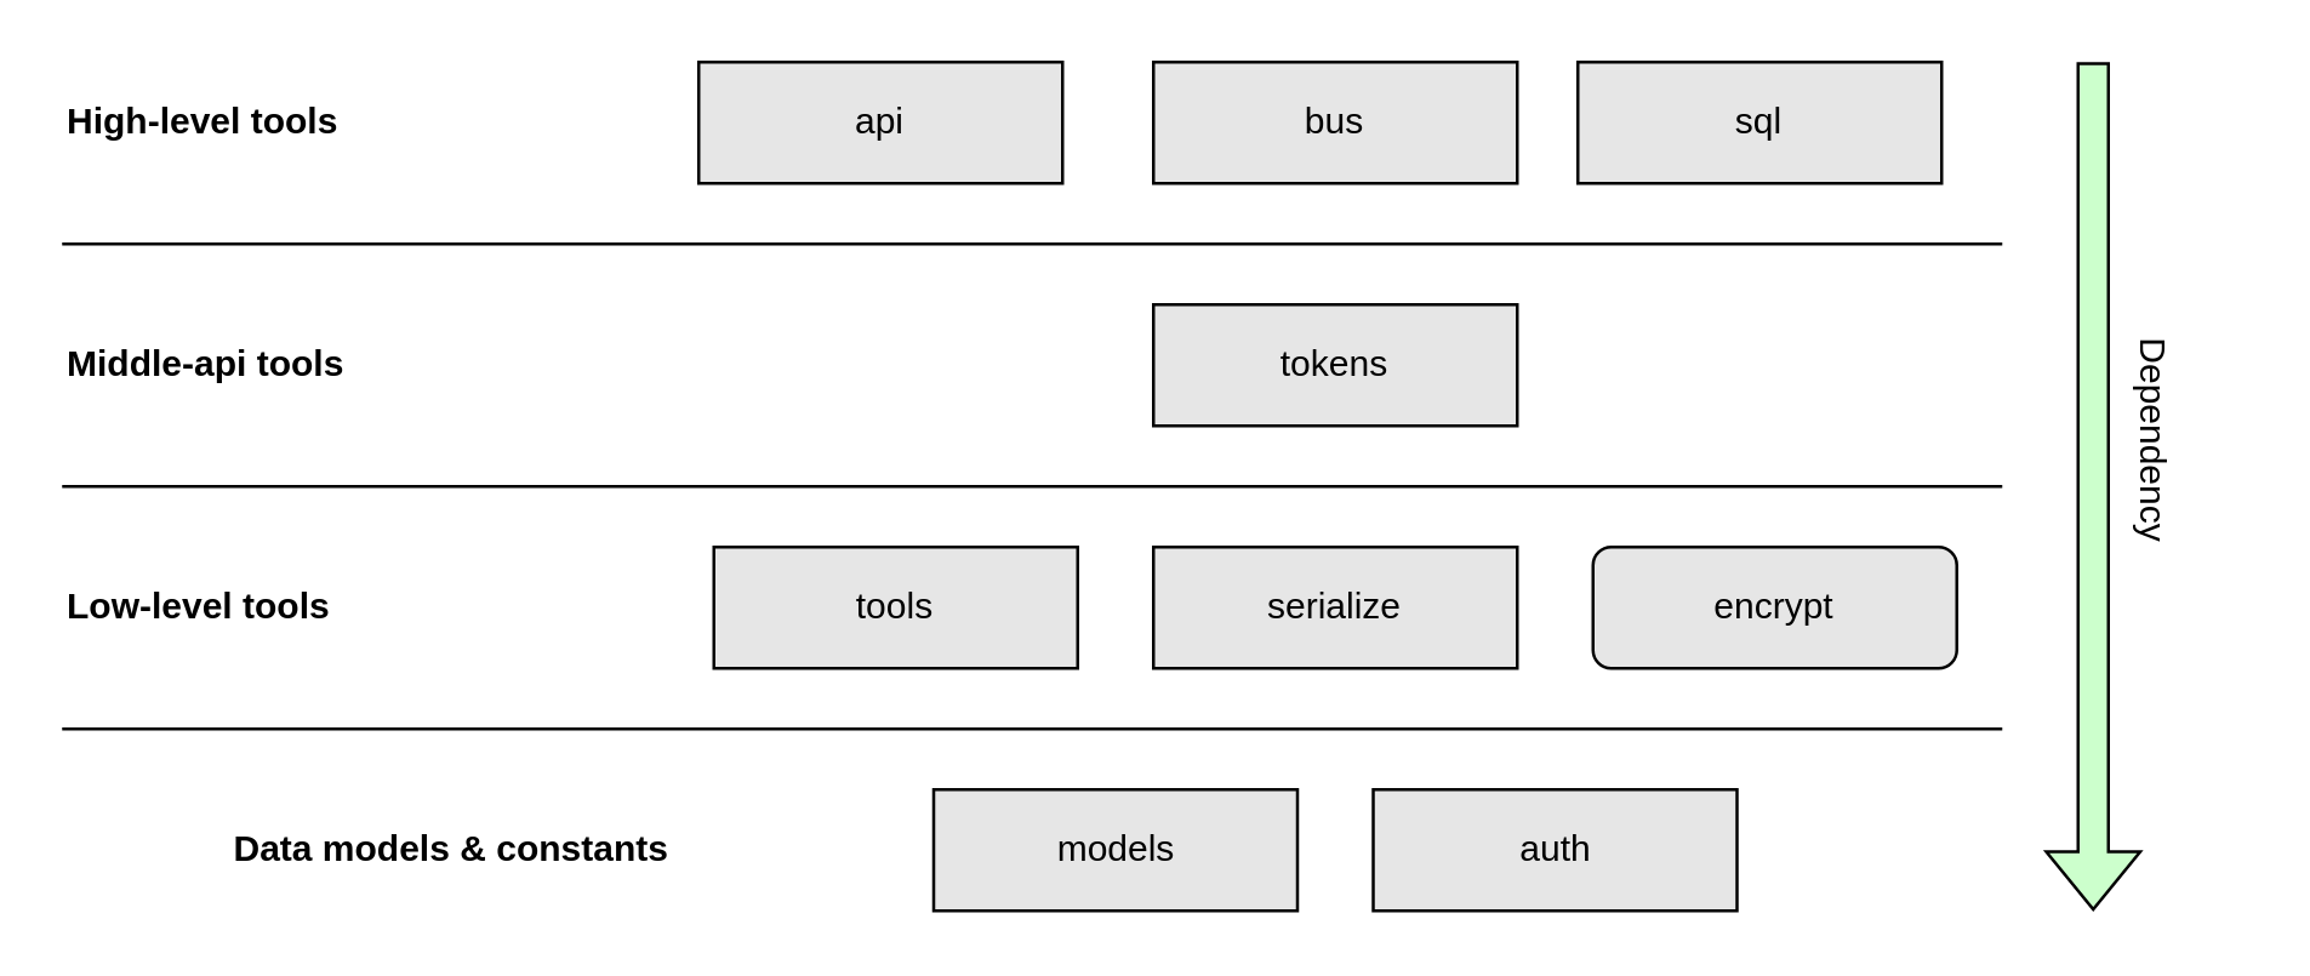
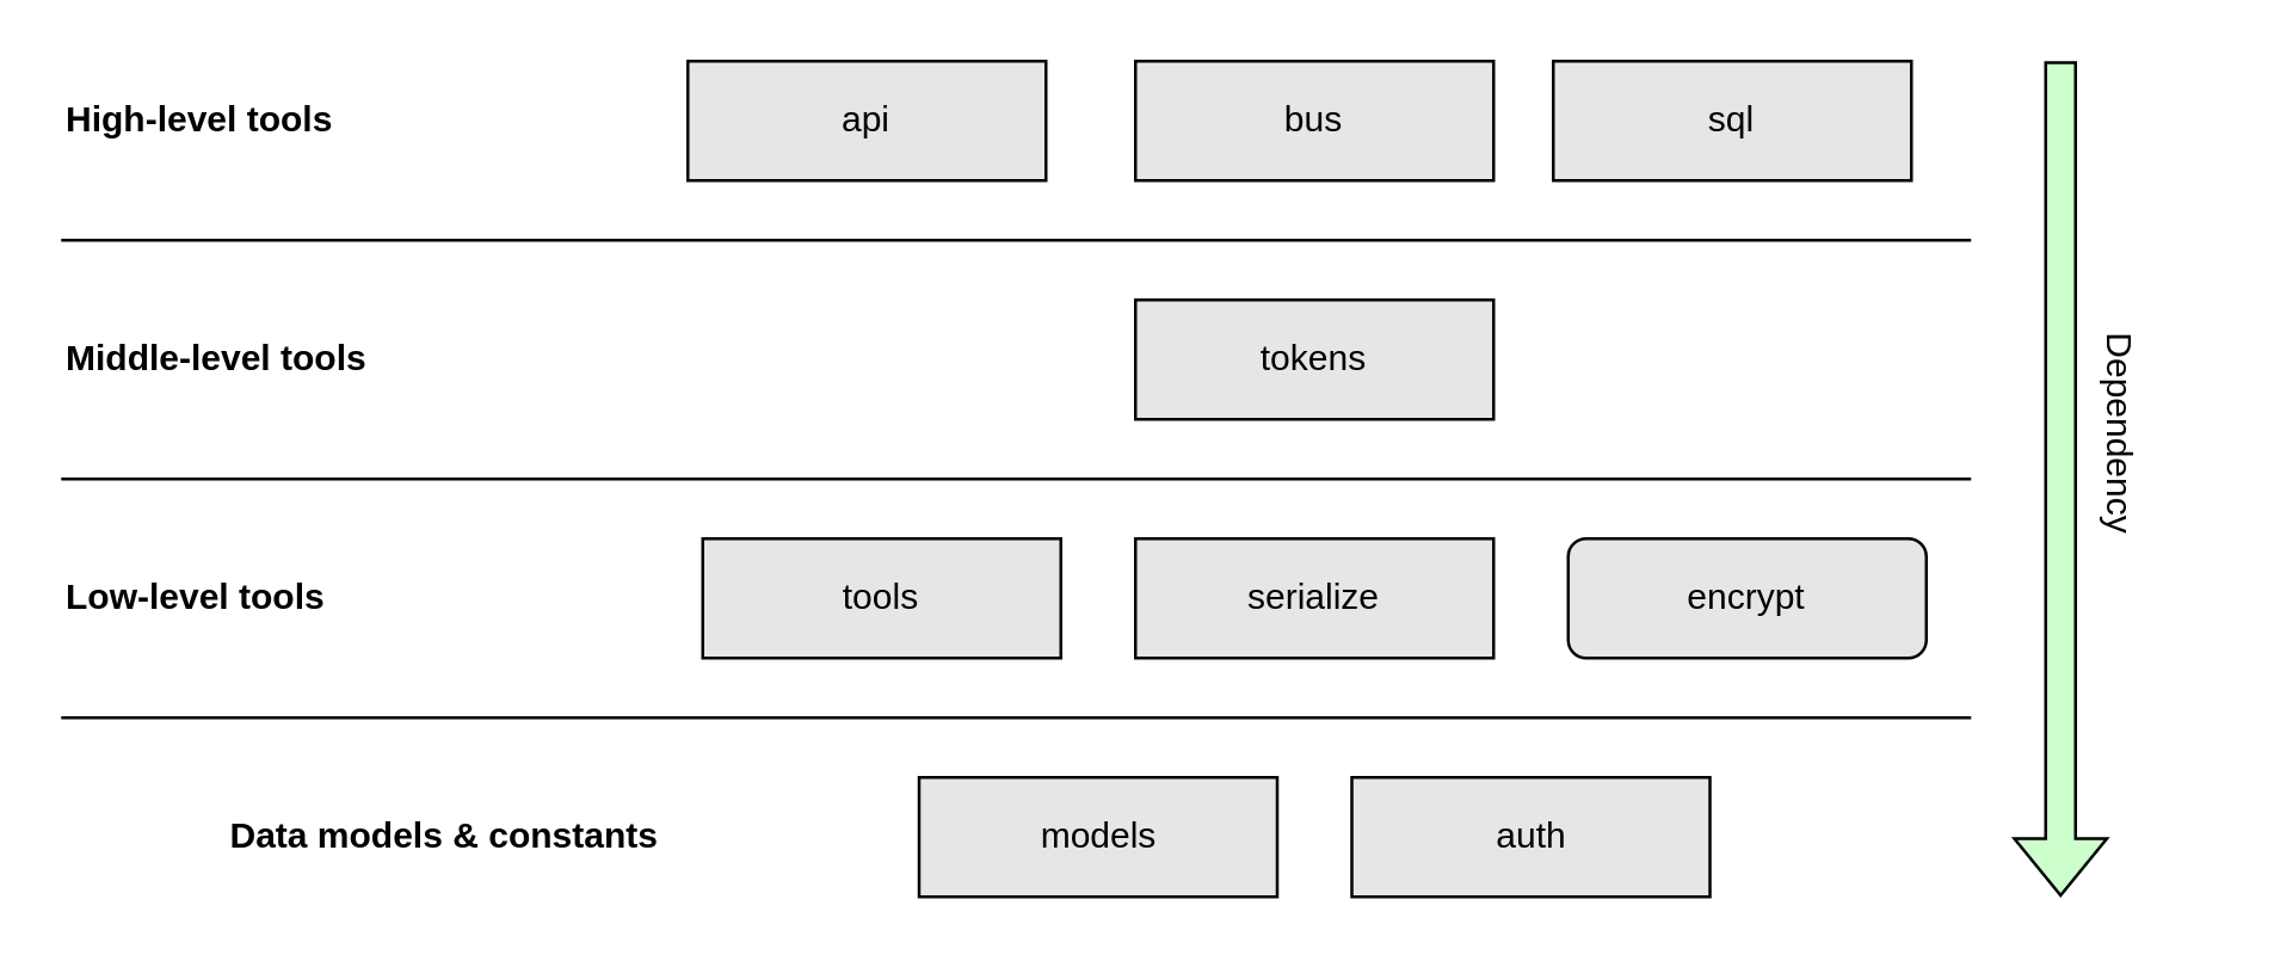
- <mxCell id="18" value="&lt;div align=&quot;left&quot;&gt;&lt;b&gt;Middle-api tools&lt;br&gt;&lt;/b&gt;&lt;/div&gt;" style="text;html=1;strokeColor=none;fillColor=none;align=left;verticalAlign=middle;whiteSpace=wrap;rounded=0;" vertex="1" parent="1"><mxGeometry x="20" y="105" width="140" height="30" as="geometry" /></mxCell>
+ <mxCell id="18" value="&lt;div align=&quot;left&quot;&gt;&lt;b&gt;Middle-level tools&lt;br&gt;&lt;/b&gt;&lt;/div&gt;" style="text;html=1;strokeColor=none;fillColor=none;align=left;verticalAlign=middle;whiteSpace=wrap;rounded=0;" vertex="1" parent="1"><mxGeometry x="20" y="105" width="140" height="30" as="geometry" /></mxCell>
